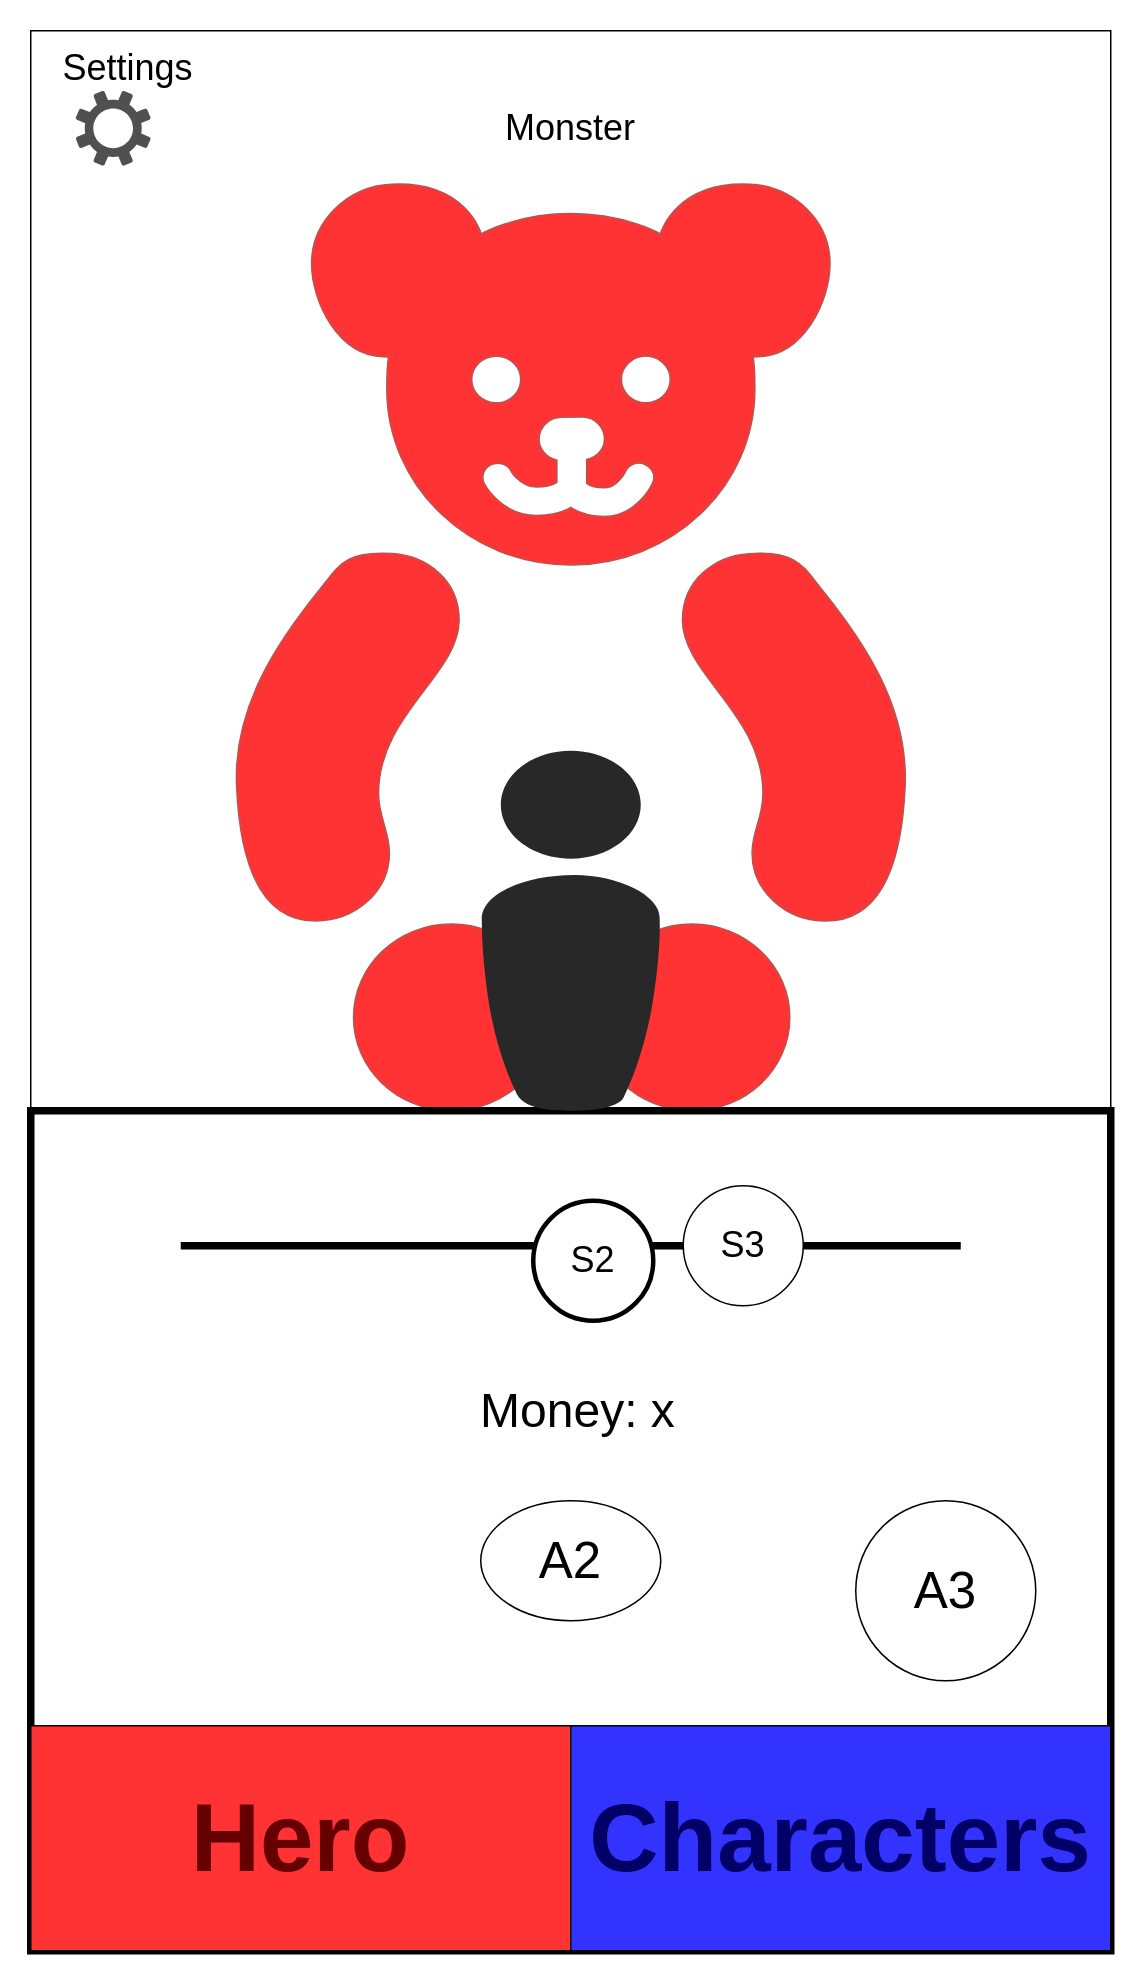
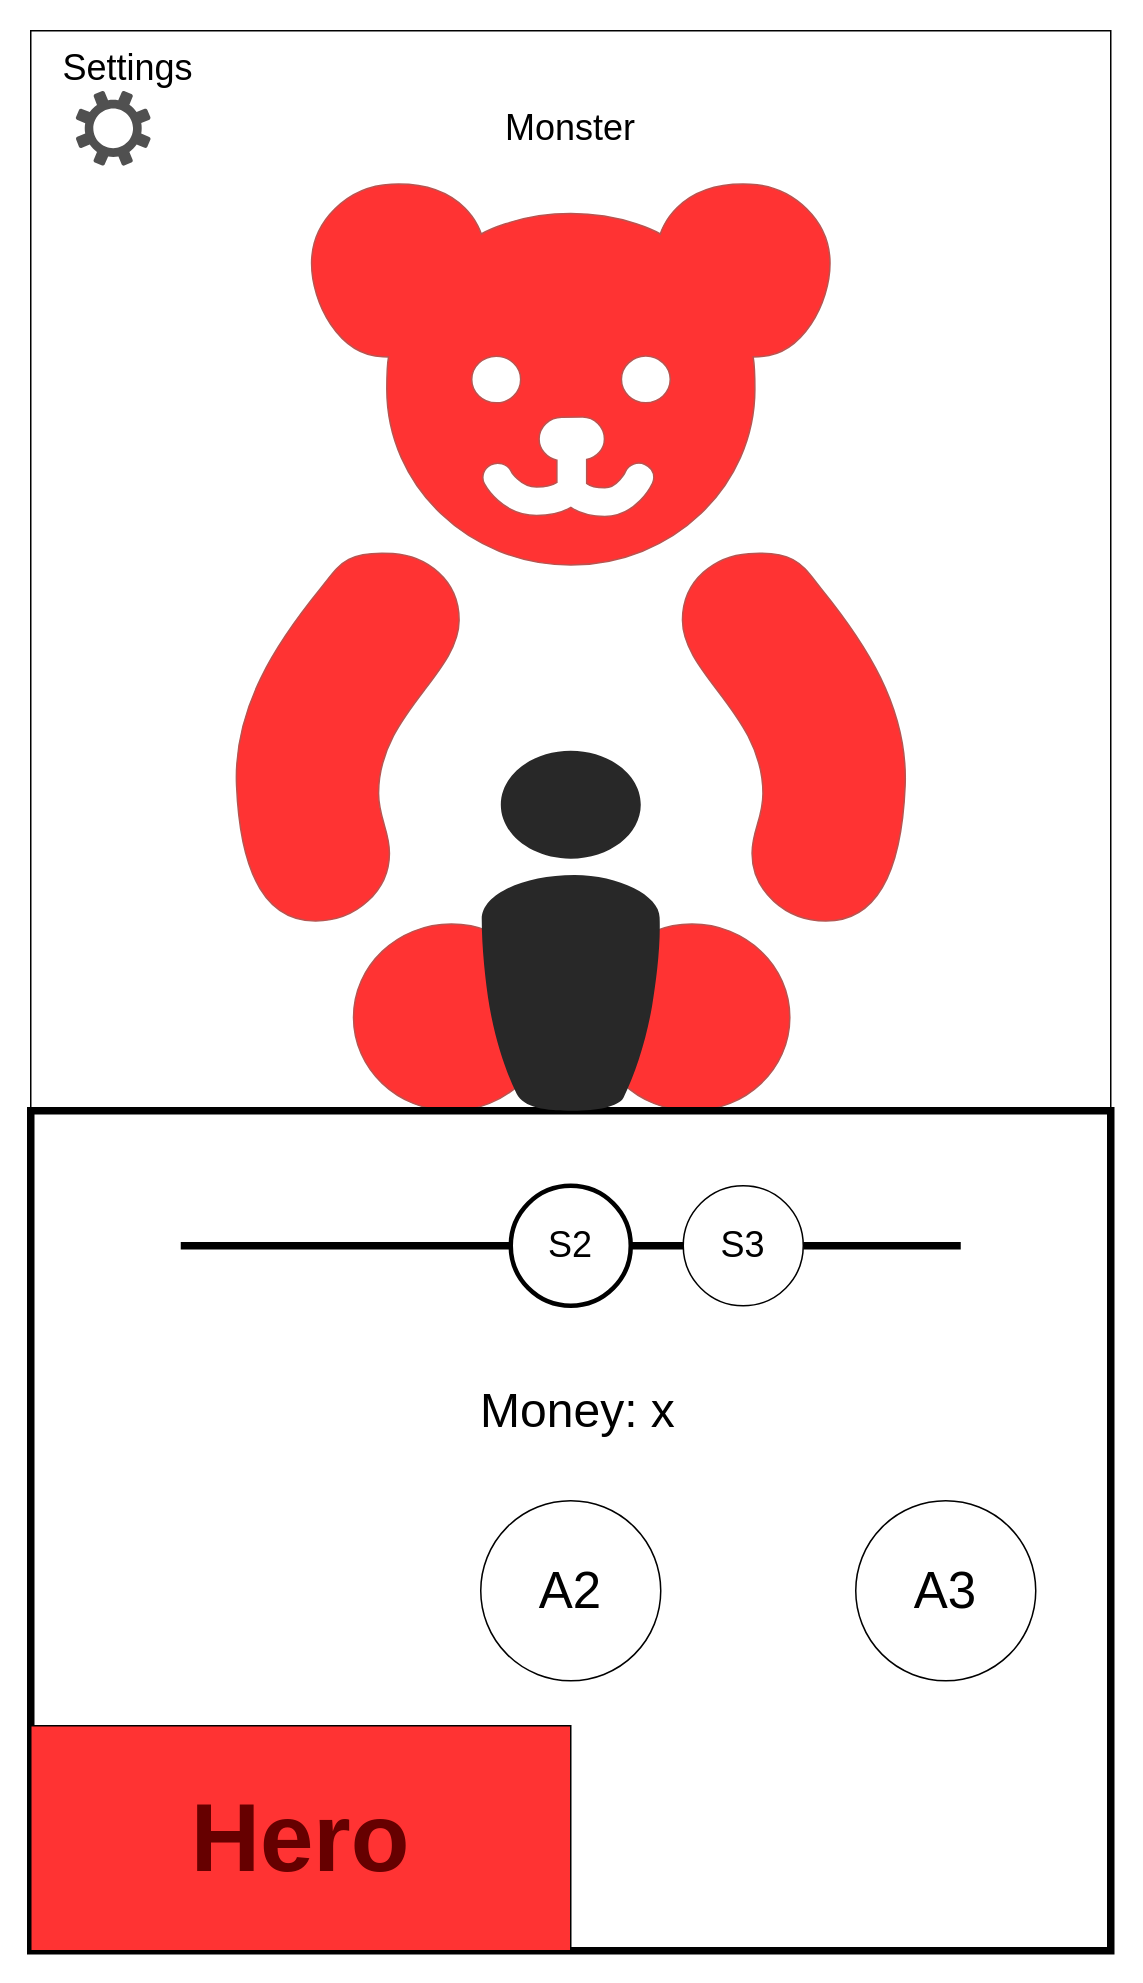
- <mxCell id="10" value="S2" style="ellipse;whiteSpace=wrap;html=1;aspect=fixed;fontSize=24;strokeWidth=3;" vertex="1" parent="1"><mxGeometry x="355" y="800" width="80" height="80" as="geometry" /></mxCell>
+ <mxCell id="10" value="S2" style="ellipse;whiteSpace=wrap;html=1;aspect=fixed;fontSize=24;strokeWidth=3;" vertex="1" parent="1"><mxGeometry x="340" y="790" width="80" height="80" as="geometry" /></mxCell>
- <mxCell id="7" value="A2" style="ellipse;whiteSpace=wrap;html=1;aspect=fixed;fontSize=34;" vertex="1" parent="1"><mxGeometry x="320" y="1000" width="120" height="80" as="geometry" /></mxCell>
+ <mxCell id="7" value="A2" style="ellipse;whiteSpace=wrap;html=1;aspect=fixed;fontSize=34;" vertex="1" parent="1"><mxGeometry x="320" y="1000" width="120" height="120" as="geometry" /></mxCell>
- <mxCell id="6" value="Characters" style="rounded=0;whiteSpace=wrap;html=1;fontSize=64;fontColor=#000066;fillColor=#3333FF;fontStyle=1" vertex="1" parent="1"><mxGeometry x="380" y="1150" width="360" height="150" as="geometry" /></mxCell>
